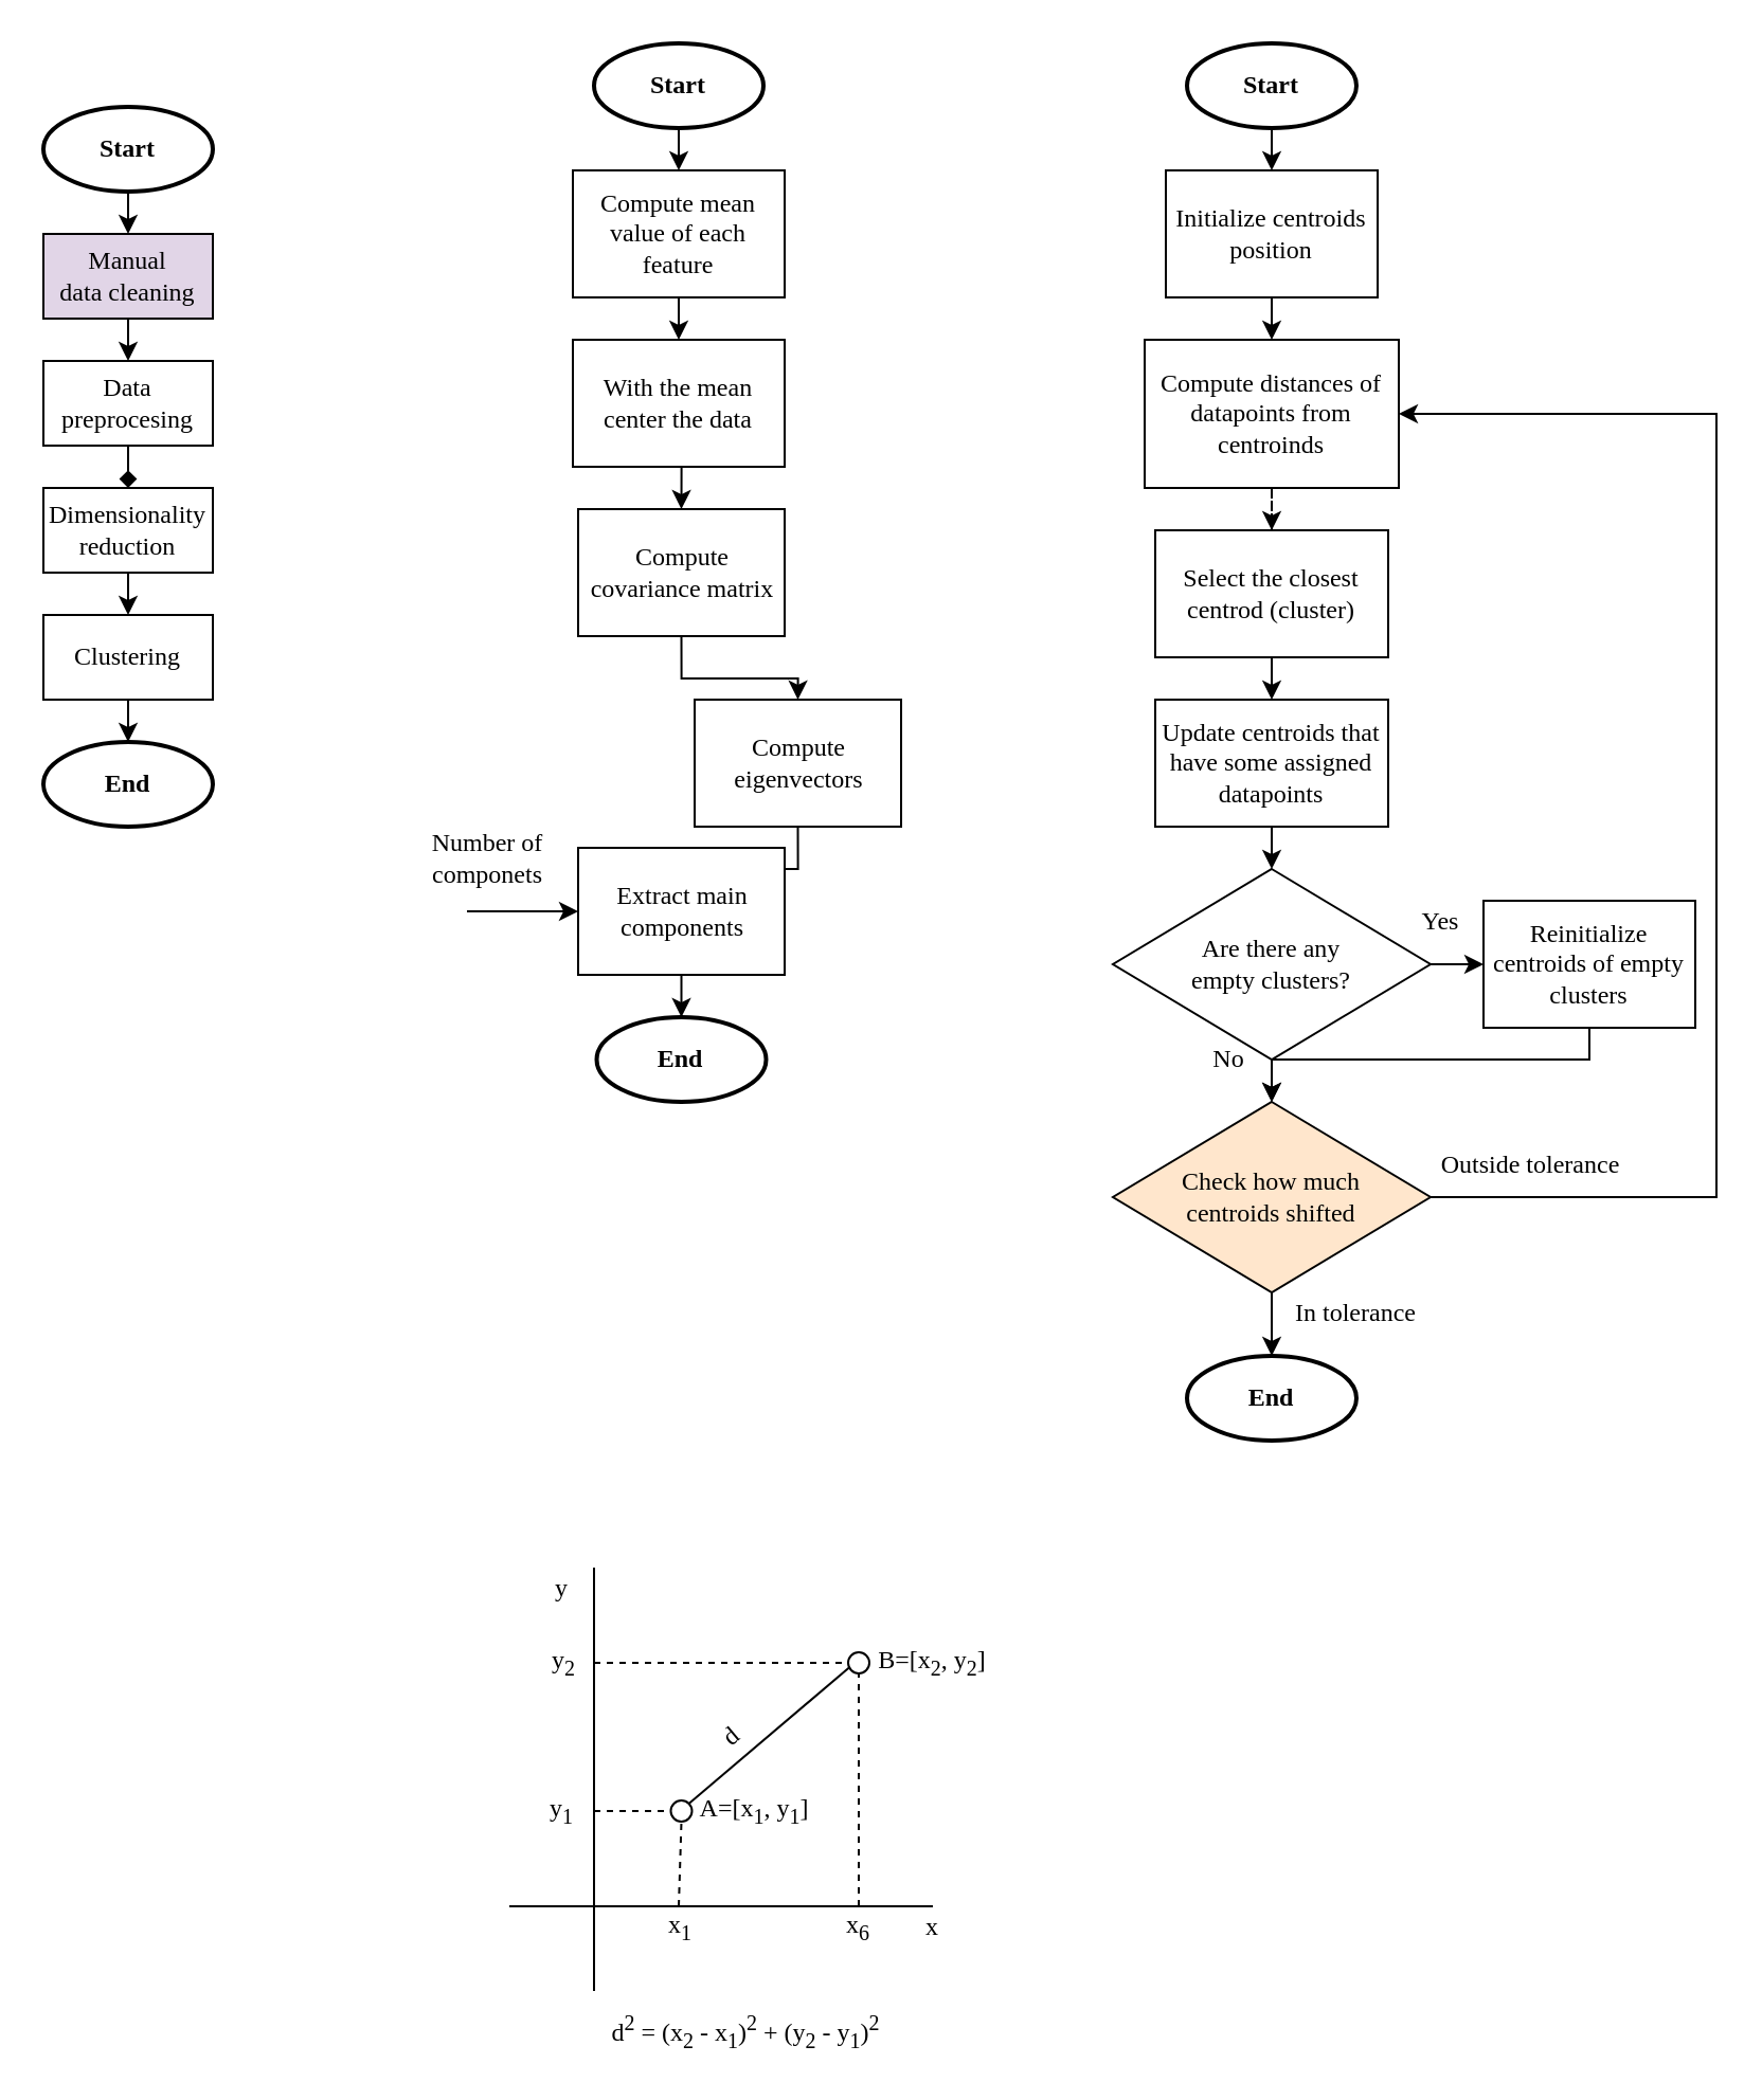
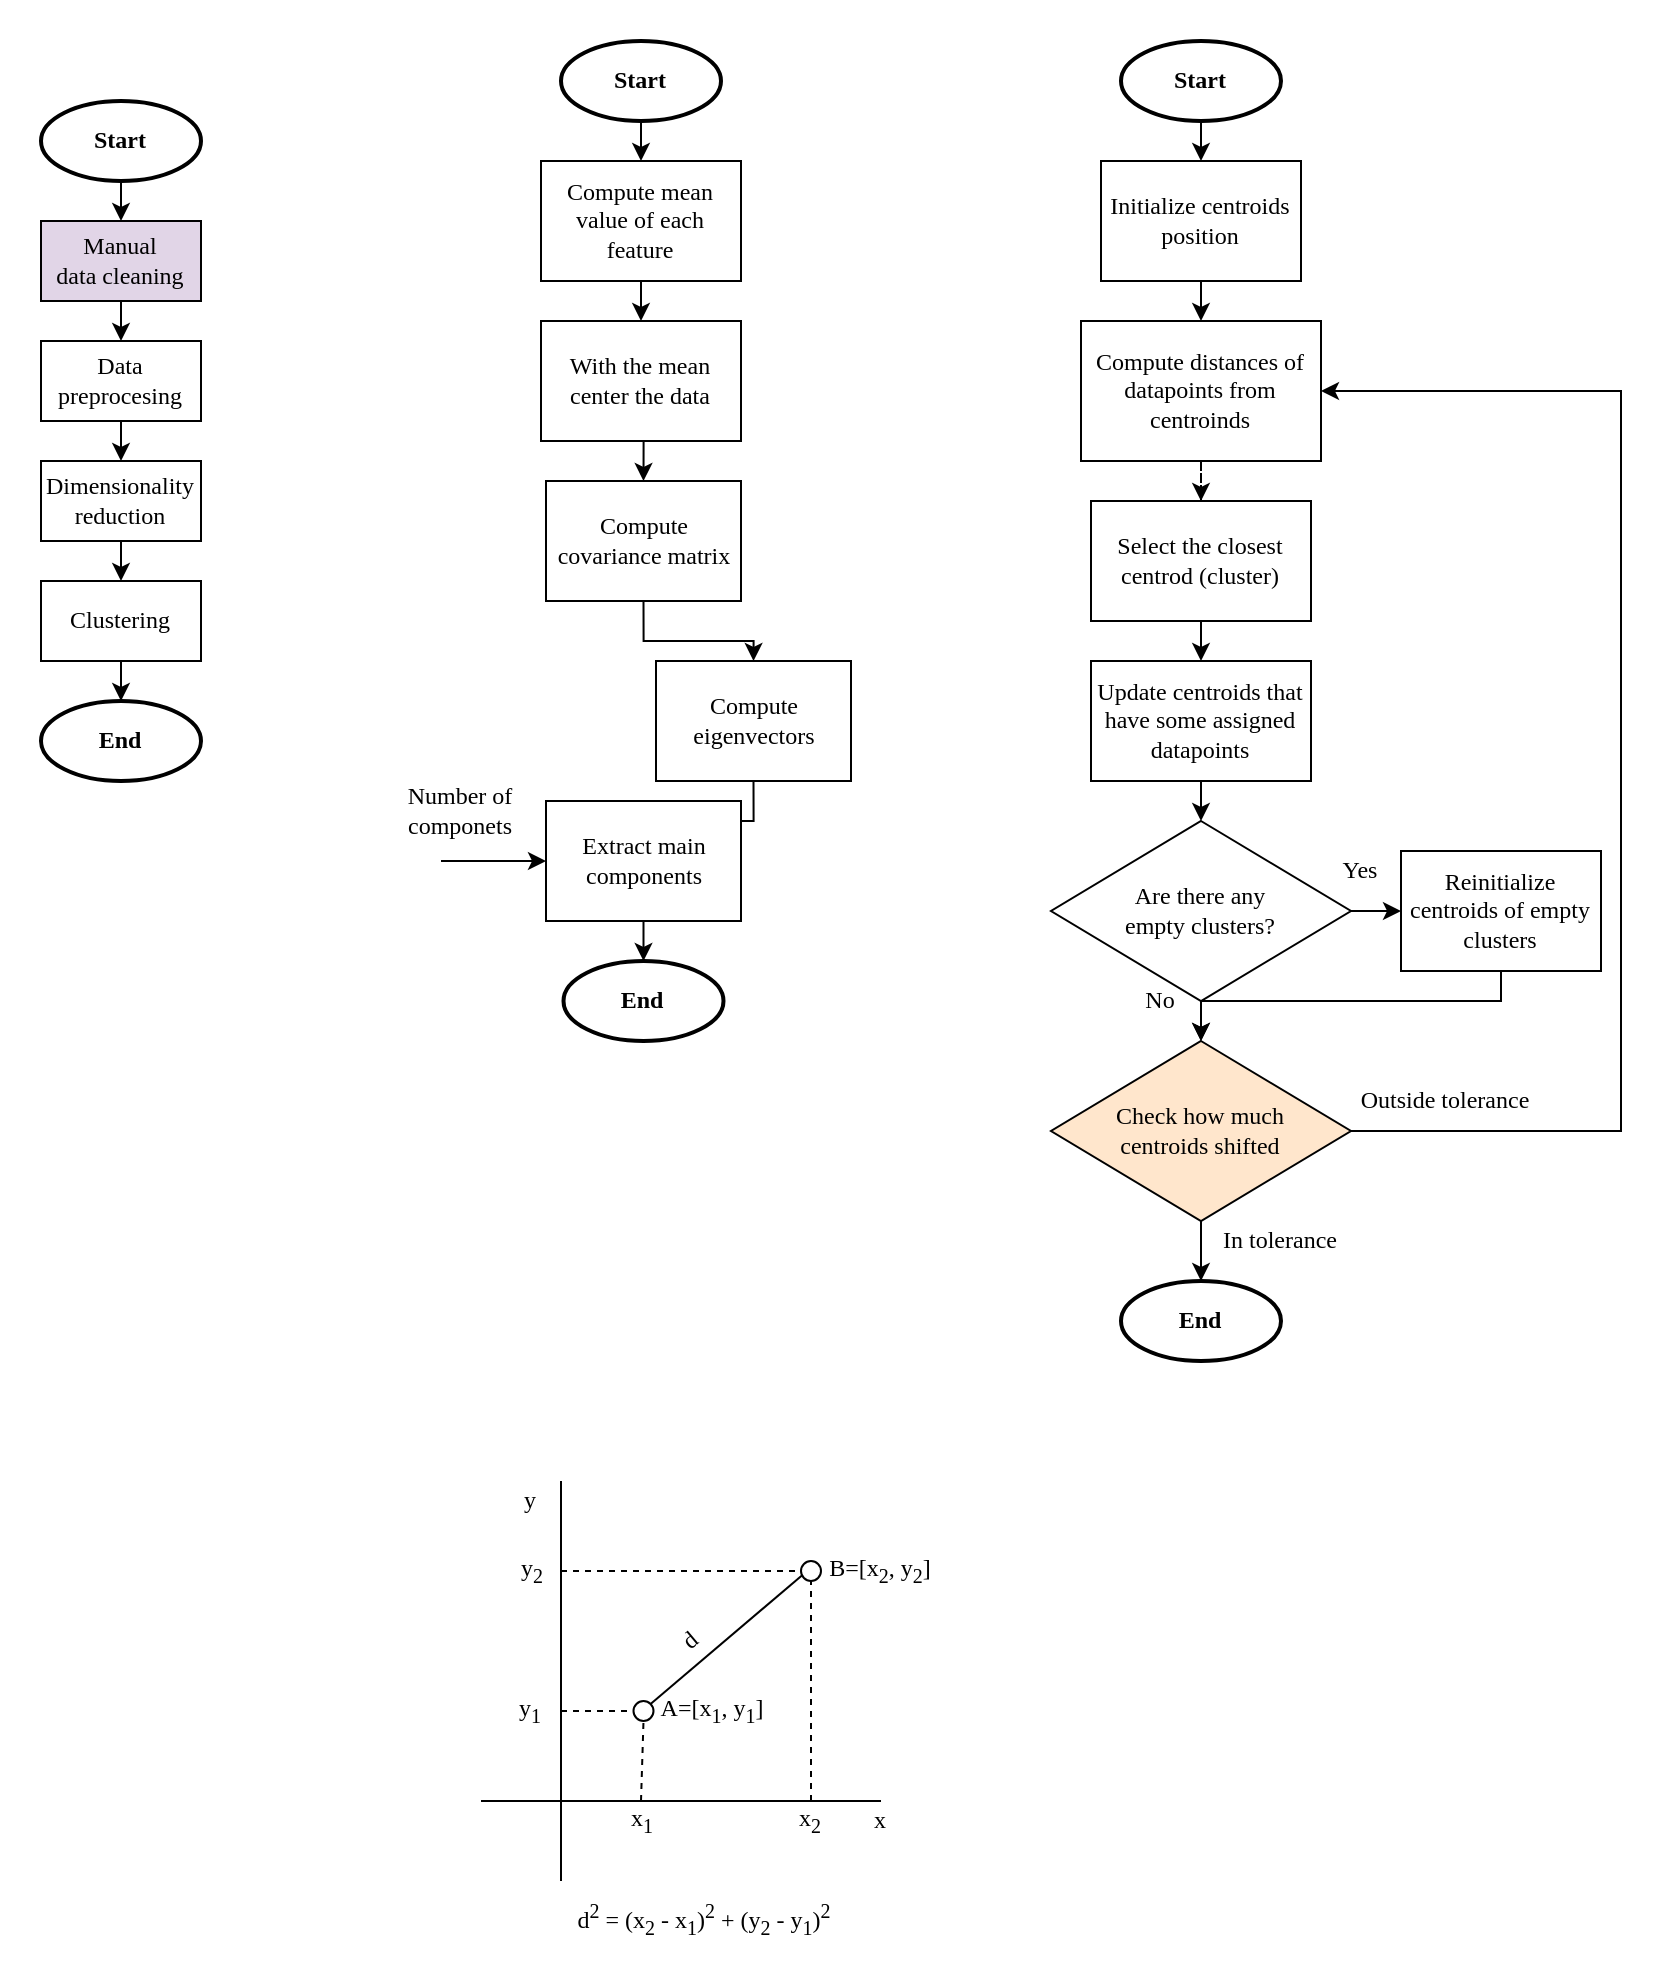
- <mxCell id="6" style="edgeStyle=orthogonalEdgeStyle;rounded=0;orthogonalLoop=1;jettySize=auto;html=1;exitX=0.5;exitY=1;exitDx=0;exitDy=0;entryX=0.5;entryY=0;entryDx=0;entryDy=0;endArrow=diamond;" parent="1" source="7" target="9" edge="1"><mxGeometry relative="1" as="geometry" /></mxCell>
+ <mxCell id="6" style="edgeStyle=orthogonalEdgeStyle;rounded=0;orthogonalLoop=1;jettySize=auto;html=1;exitX=0.5;exitY=1;exitDx=0;exitDy=0;entryX=0.5;entryY=0;entryDx=0;entryDy=0;" parent="1" source="7" target="9" edge="1"><mxGeometry relative="1" as="geometry" /></mxCell>
- <mxCell id="67" value="x&lt;sub&gt;6&lt;/sub&gt;" style="text;html=1;align=center;verticalAlign=middle;whiteSpace=wrap;rounded=0;fontFamily=Times New Roman;" vertex="1" parent="1"><mxGeometry x="390" y="900" width="30" height="20" as="geometry" /></mxCell>
+ <mxCell id="67" value="x&lt;sub&gt;2&lt;/sub&gt;" style="text;html=1;align=center;verticalAlign=middle;whiteSpace=wrap;rounded=0;fontFamily=Times New Roman;" vertex="1" parent="1"><mxGeometry x="390" y="900" width="30" height="20" as="geometry" /></mxCell>
